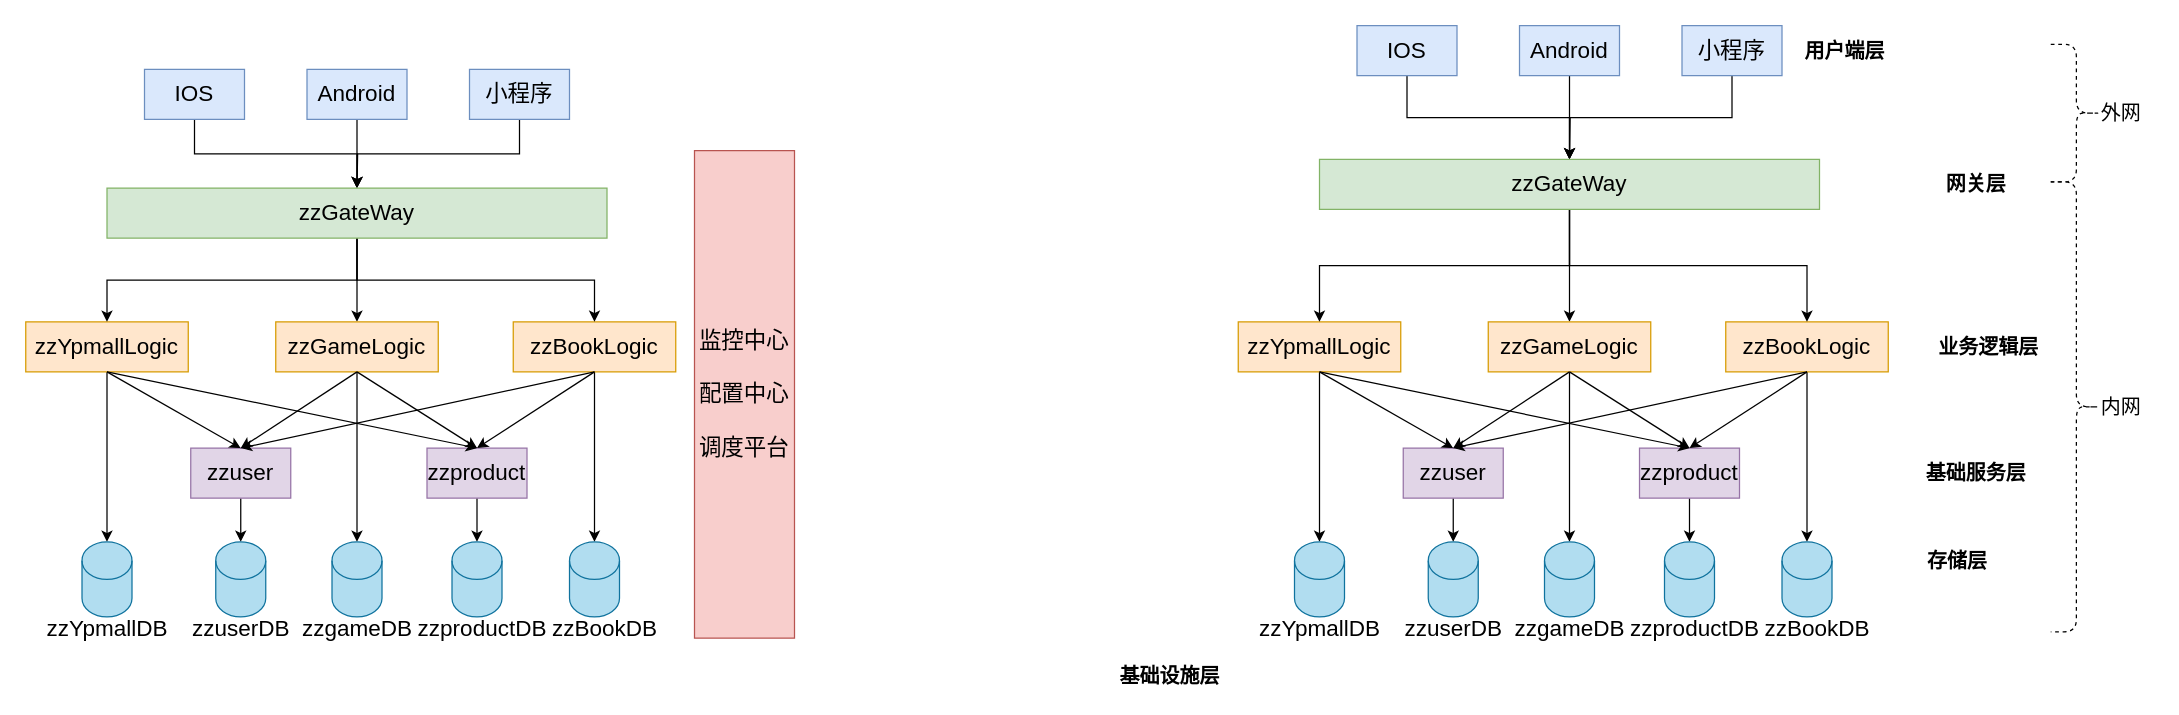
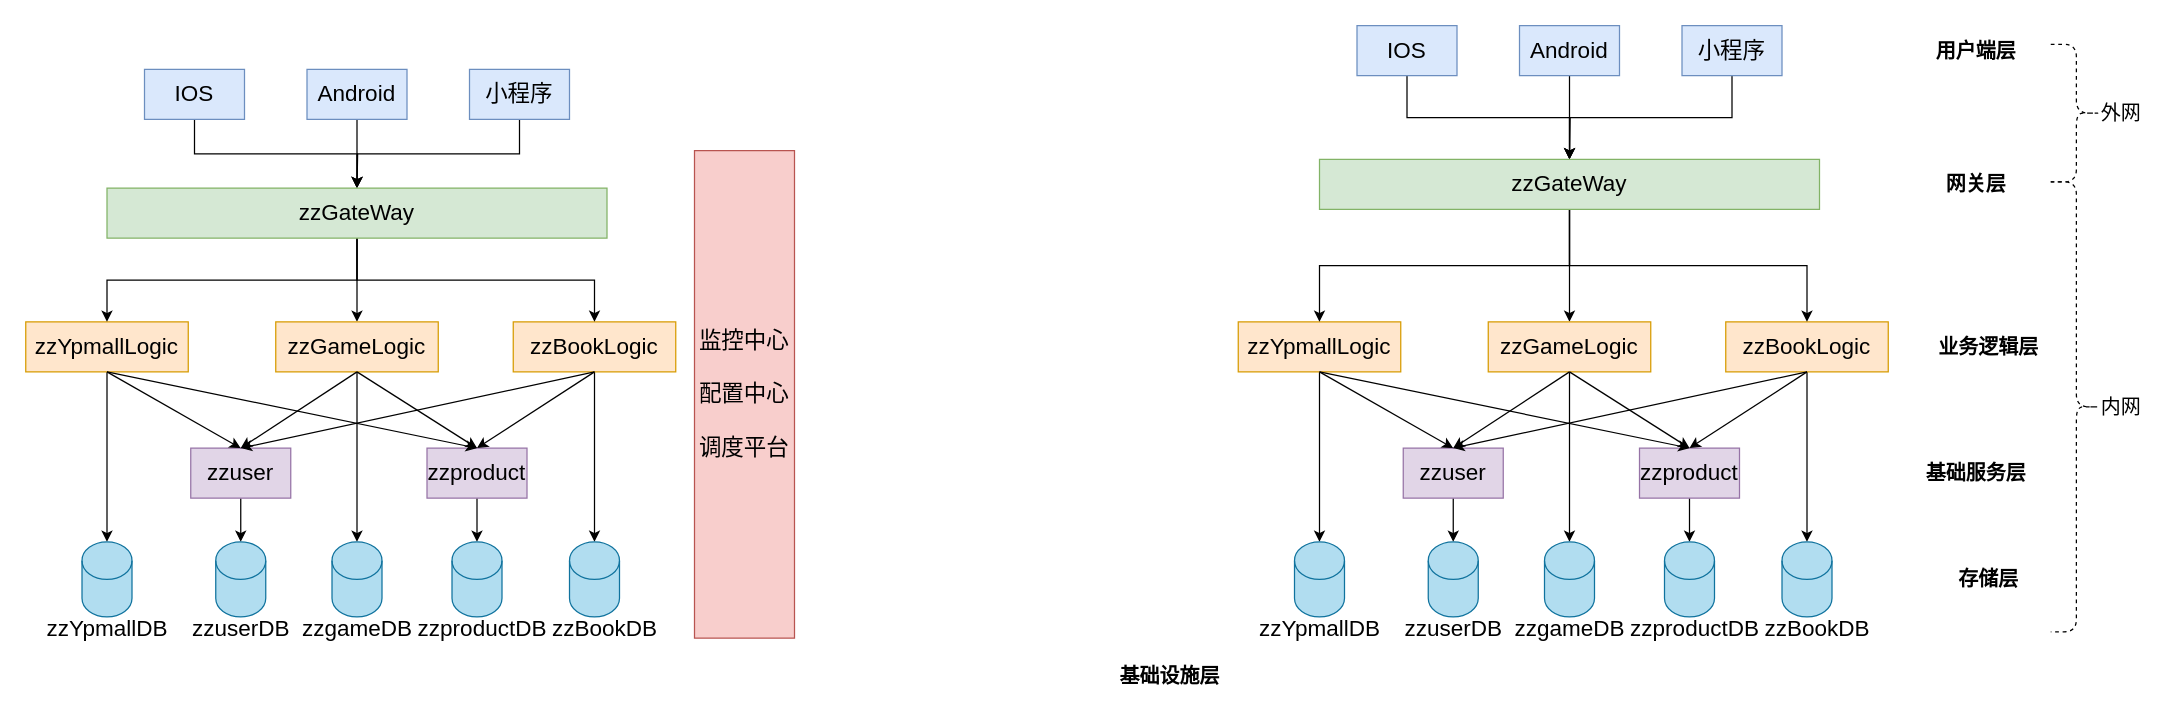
- <mxCell id="77" value="&lt;span style=&quot;background-color: rgb(255 , 255 , 255)&quot;&gt;&lt;b&gt;用户端层&lt;/b&gt;&lt;/span&gt;" style="text;html=1;align=center;verticalAlign=middle;resizable=0;points=[];autosize=1;strokeColor=none;fillColor=none;fontSize=16;" vertex="1" parent="1"><mxGeometry x="1435" y="30" width="80" height="20" as="geometry" /></mxCell>
+ <mxCell id="77" value="&lt;span style=&quot;background-color: rgb(255 , 255 , 255)&quot;&gt;&lt;b&gt;用户端层&lt;/b&gt;&lt;/span&gt;" style="text;html=1;align=center;verticalAlign=middle;resizable=0;points=[];autosize=1;strokeColor=none;fillColor=none;fontSize=16;" vertex="1" parent="1"><mxGeometry x="1540" y="30" width="80" height="20" as="geometry" /></mxCell>
- <mxCell id="81" value="&lt;span style=&quot;background-color: rgb(255 , 255 , 255)&quot;&gt;&lt;b&gt;存储层&lt;/b&gt;&lt;/span&gt;" style="text;html=1;align=center;verticalAlign=middle;resizable=0;points=[];autosize=1;strokeColor=none;fillColor=none;fontSize=16;" vertex="1" parent="1"><mxGeometry x="1535" y="438" width="60" height="20" as="geometry" /></mxCell>
+ <mxCell id="81" value="&lt;span style=&quot;background-color: rgb(255 , 255 , 255)&quot;&gt;&lt;b&gt;存储层&lt;/b&gt;&lt;/span&gt;" style="text;html=1;align=center;verticalAlign=middle;resizable=0;points=[];autosize=1;strokeColor=none;fillColor=none;fontSize=16;" vertex="1" parent="1"><mxGeometry x="1560" y="453" width="60" height="20" as="geometry" /></mxCell>
